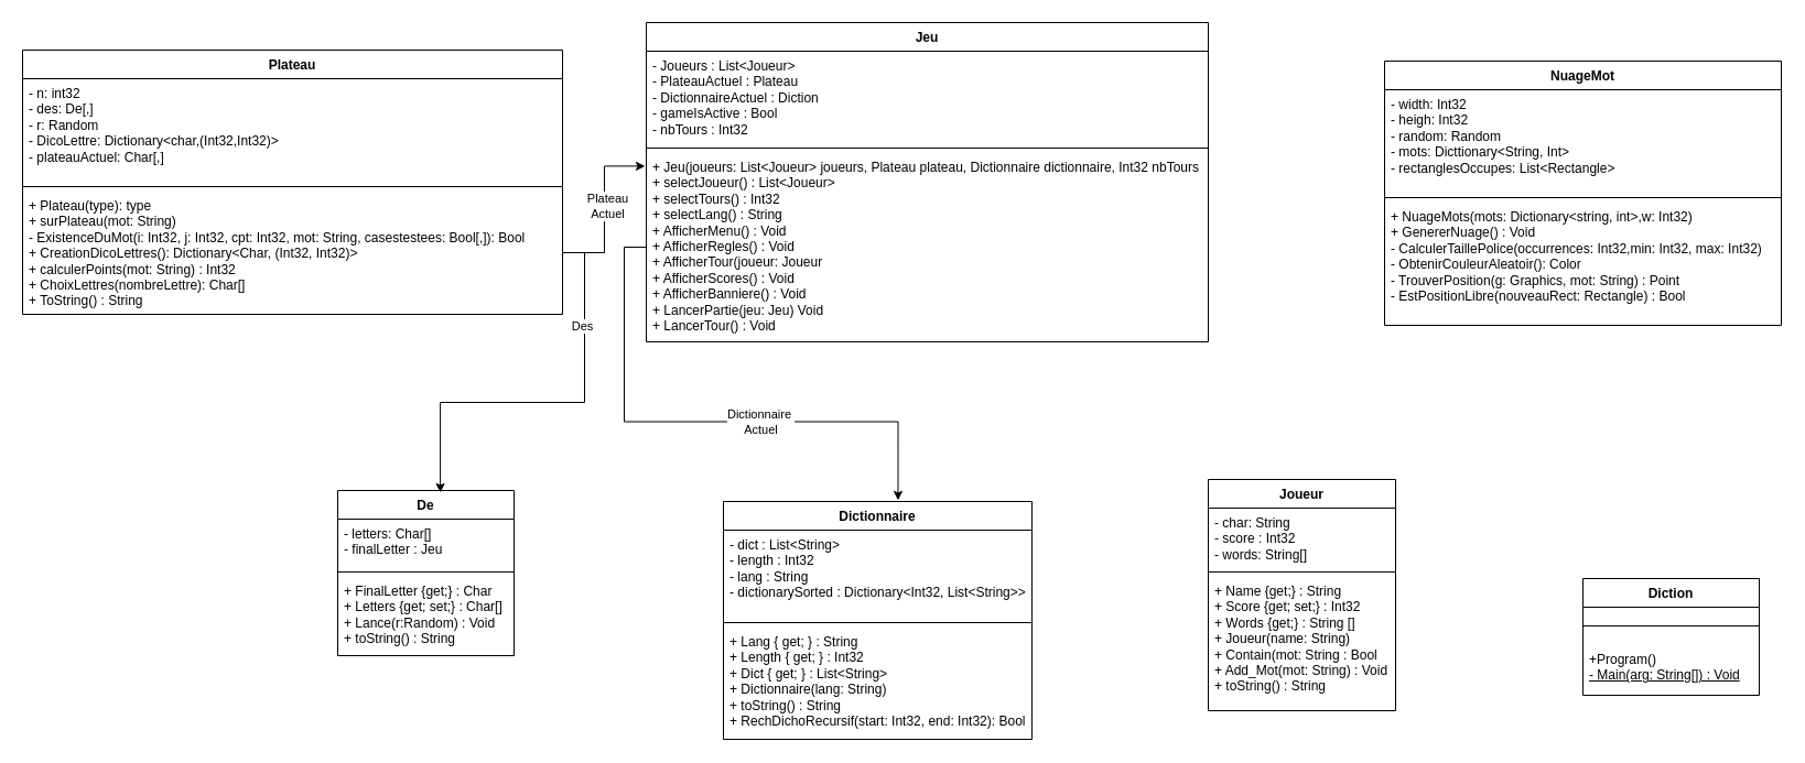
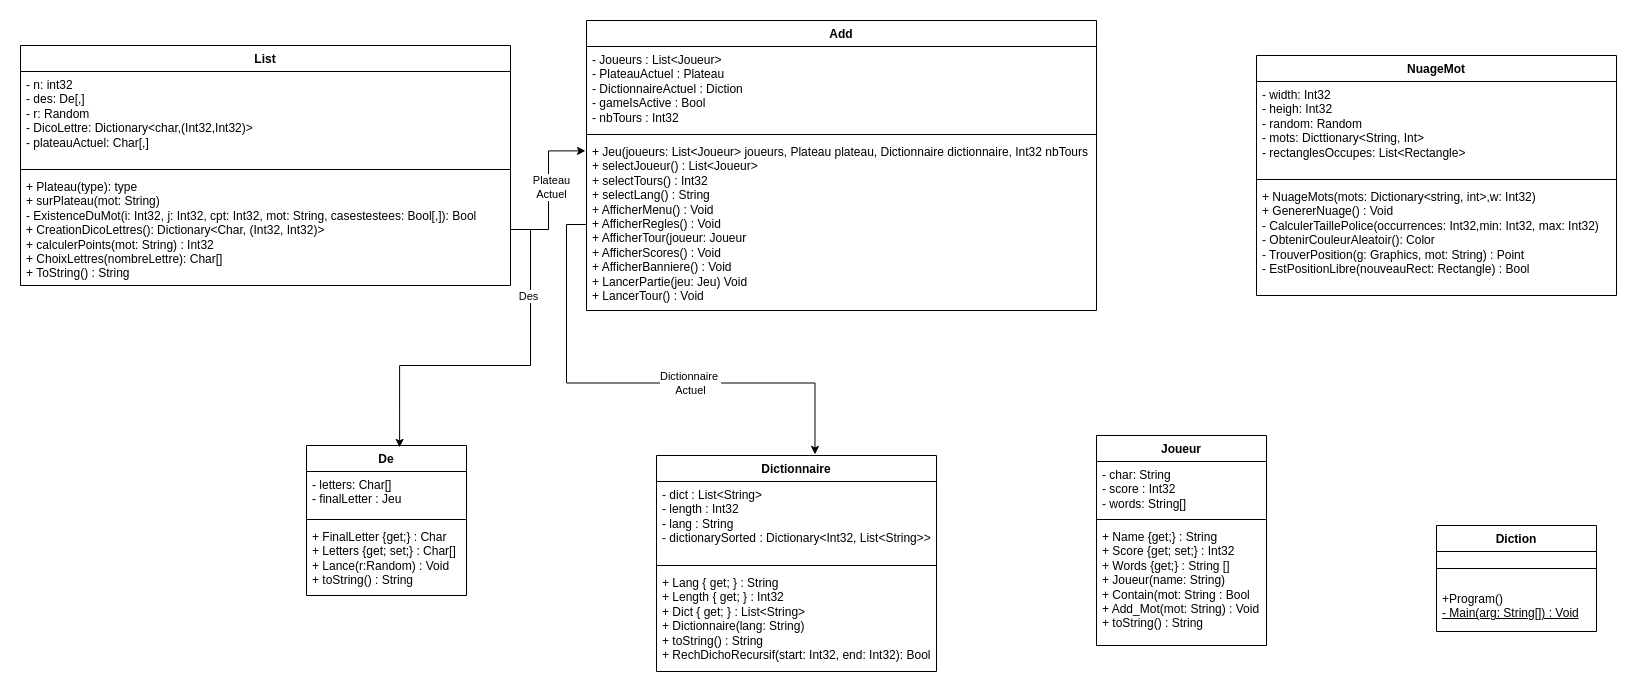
- <mxCell id="10" value="Jeu" style="swimlane;fontStyle=1;align=center;verticalAlign=top;childLayout=stackLayout;horizontal=1;startSize=26;horizontalStack=0;resizeParent=1;resizeParentMax=0;resizeLast=0;collapsible=1;marginBottom=0;whiteSpace=wrap;html=1;" vertex="1" parent="1"><mxGeometry x="586" y="20" width="510" height="290" as="geometry" /></mxCell>
+ <mxCell id="10" value="Add" style="swimlane;fontStyle=1;align=center;verticalAlign=top;childLayout=stackLayout;horizontal=1;startSize=26;horizontalStack=0;resizeParent=1;resizeParentMax=0;resizeLast=0;collapsible=1;marginBottom=0;whiteSpace=wrap;html=1;" vertex="1" parent="1"><mxGeometry x="586" y="20" width="510" height="290" as="geometry" /></mxCell>
- <mxCell id="2" value="Plateau" style="swimlane;fontStyle=1;align=center;verticalAlign=top;childLayout=stackLayout;horizontal=1;startSize=26;horizontalStack=0;resizeParent=1;resizeParentMax=0;resizeLast=0;collapsible=1;marginBottom=0;whiteSpace=wrap;html=1;" vertex="1" parent="1"><mxGeometry x="20" y="45" width="490" height="240" as="geometry" /></mxCell>
+ <mxCell id="2" value="List" style="swimlane;fontStyle=1;align=center;verticalAlign=top;childLayout=stackLayout;horizontal=1;startSize=26;horizontalStack=0;resizeParent=1;resizeParentMax=0;resizeLast=0;collapsible=1;marginBottom=0;whiteSpace=wrap;html=1;" vertex="1" parent="1"><mxGeometry x="20" y="45" width="490" height="240" as="geometry" /></mxCell>
